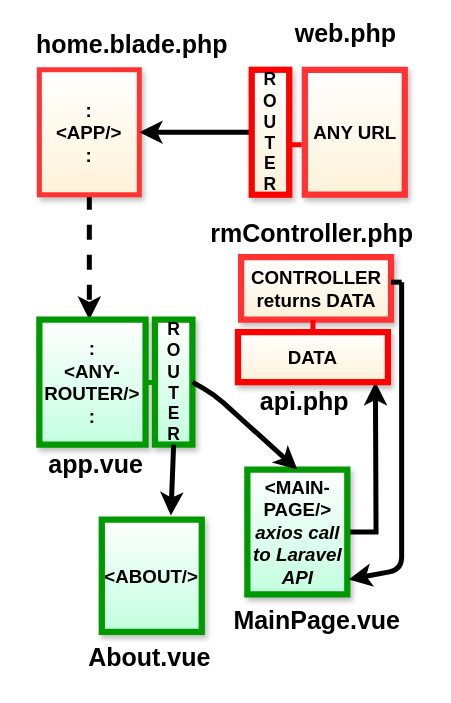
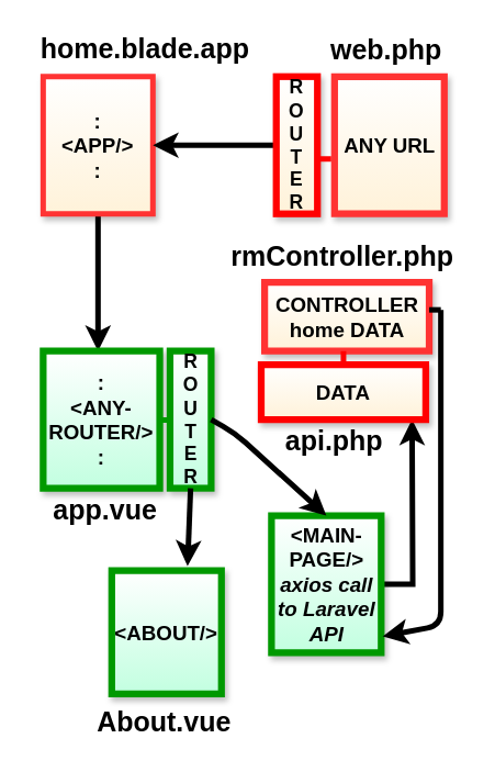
- <mxCell id="6" value="&lt;span style=&quot;font-size: 20px;&quot;&gt;&lt;font style=&quot;font-size: 20px;&quot;&gt;web.php&lt;/font&gt;&lt;/span&gt;" style="text;html=1;align=center;verticalAlign=middle;resizable=0;points=[];autosize=1;fontStyle=1;fontSize=20;" vertex="1" parent="1"><mxGeometry x="226" y="10" width="100" height="30" as="geometry" /></mxCell>
+ <mxCell id="6" value="&lt;span style=&quot;font-size: 20px;&quot;&gt;&lt;font style=&quot;font-size: 20px;&quot;&gt;web.php&lt;/font&gt;&lt;/span&gt;" style="text;html=1;align=center;verticalAlign=middle;resizable=0;points=[];autosize=1;fontStyle=1;fontSize=20;" vertex="1" parent="1"><mxGeometry x="231" y="20" width="100" height="30" as="geometry" /></mxCell>
- <mxCell id="7" value="&lt;font style=&quot;font-size: 20px&quot;&gt;home.blade.php&lt;br&gt;&lt;/font&gt;" style="text;html=1;align=center;verticalAlign=middle;resizable=0;points=[];autosize=1;fontStyle=1;fontSize=18;" vertex="1" parent="1"><mxGeometry x="20" y="20" width="170" height="30" as="geometry" /></mxCell>
+ <mxCell id="7" value="&lt;font style=&quot;font-size: 20px&quot;&gt;home.blade.app&lt;br&gt;&lt;/font&gt;" style="text;html=1;align=center;verticalAlign=middle;resizable=0;points=[];autosize=1;fontStyle=1;fontSize=18;" vertex="1" parent="1"><mxGeometry x="20" y="20" width="170" height="30" as="geometry" /></mxCell>
- <mxCell id="2" style="edgeStyle=orthogonalEdgeStyle;rounded=0;orthogonalLoop=1;jettySize=auto;html=1;entryX=0;entryY=0;entryDx=40;entryDy=0;entryPerimeter=0;strokeWidth=4;dashed=1;" edge="1" parent="1" source="3" target="8"><mxGeometry relative="1" as="geometry" /></mxCell>
+ <mxCell id="2" style="edgeStyle=orthogonalEdgeStyle;rounded=0;orthogonalLoop=1;jettySize=auto;html=1;entryX=0;entryY=0;entryDx=40;entryDy=0;entryPerimeter=0;strokeWidth=4;" edge="1" parent="1" source="3" target="8"><mxGeometry relative="1" as="geometry" /></mxCell>
- <mxCell id="5" value="&lt;font size=&quot;1&quot;&gt;&lt;b style=&quot;font-size: 15px&quot;&gt;CONTROLLER&lt;br&gt;returns DATA&lt;br&gt;&lt;/b&gt;&lt;/font&gt;" style="shape=note;whiteSpace=wrap;html=1;backgroundOutline=1;darkOpacity=0.05;strokeWidth=5;strokeColor=#FF3333;size=0;gradientColor=#FFF2D9;shadow=1;sketch=0;" vertex="1" parent="1"><mxGeometry x="192.5" y="205" width="120" height="50" as="geometry" /></mxCell>
+ <mxCell id="5" value="&lt;font size=&quot;1&quot;&gt;&lt;b style=&quot;font-size: 15px&quot;&gt;CONTROLLER&lt;br&gt;home DATA&lt;br&gt;&lt;/b&gt;&lt;/font&gt;" style="shape=note;whiteSpace=wrap;html=1;backgroundOutline=1;darkOpacity=0.05;strokeWidth=5;strokeColor=#FF3333;size=0;gradientColor=#FFF2D9;shadow=1;sketch=0;" vertex="1" parent="1"><mxGeometry x="192.5" y="205" width="120" height="50" as="geometry" /></mxCell>
- <mxCell id="12" value="&lt;span style=&quot;font-size: 20px;&quot;&gt;&lt;font style=&quot;font-size: 20px;&quot;&gt;MainPage.vue&lt;/font&gt;&lt;/span&gt;" style="text;html=1;align=center;verticalAlign=middle;resizable=0;points=[];autosize=1;fontStyle=1;fontSize=20;" vertex="1" parent="1"><mxGeometry x="177.5" y="480" width="150" height="30" as="geometry" /></mxCell>
